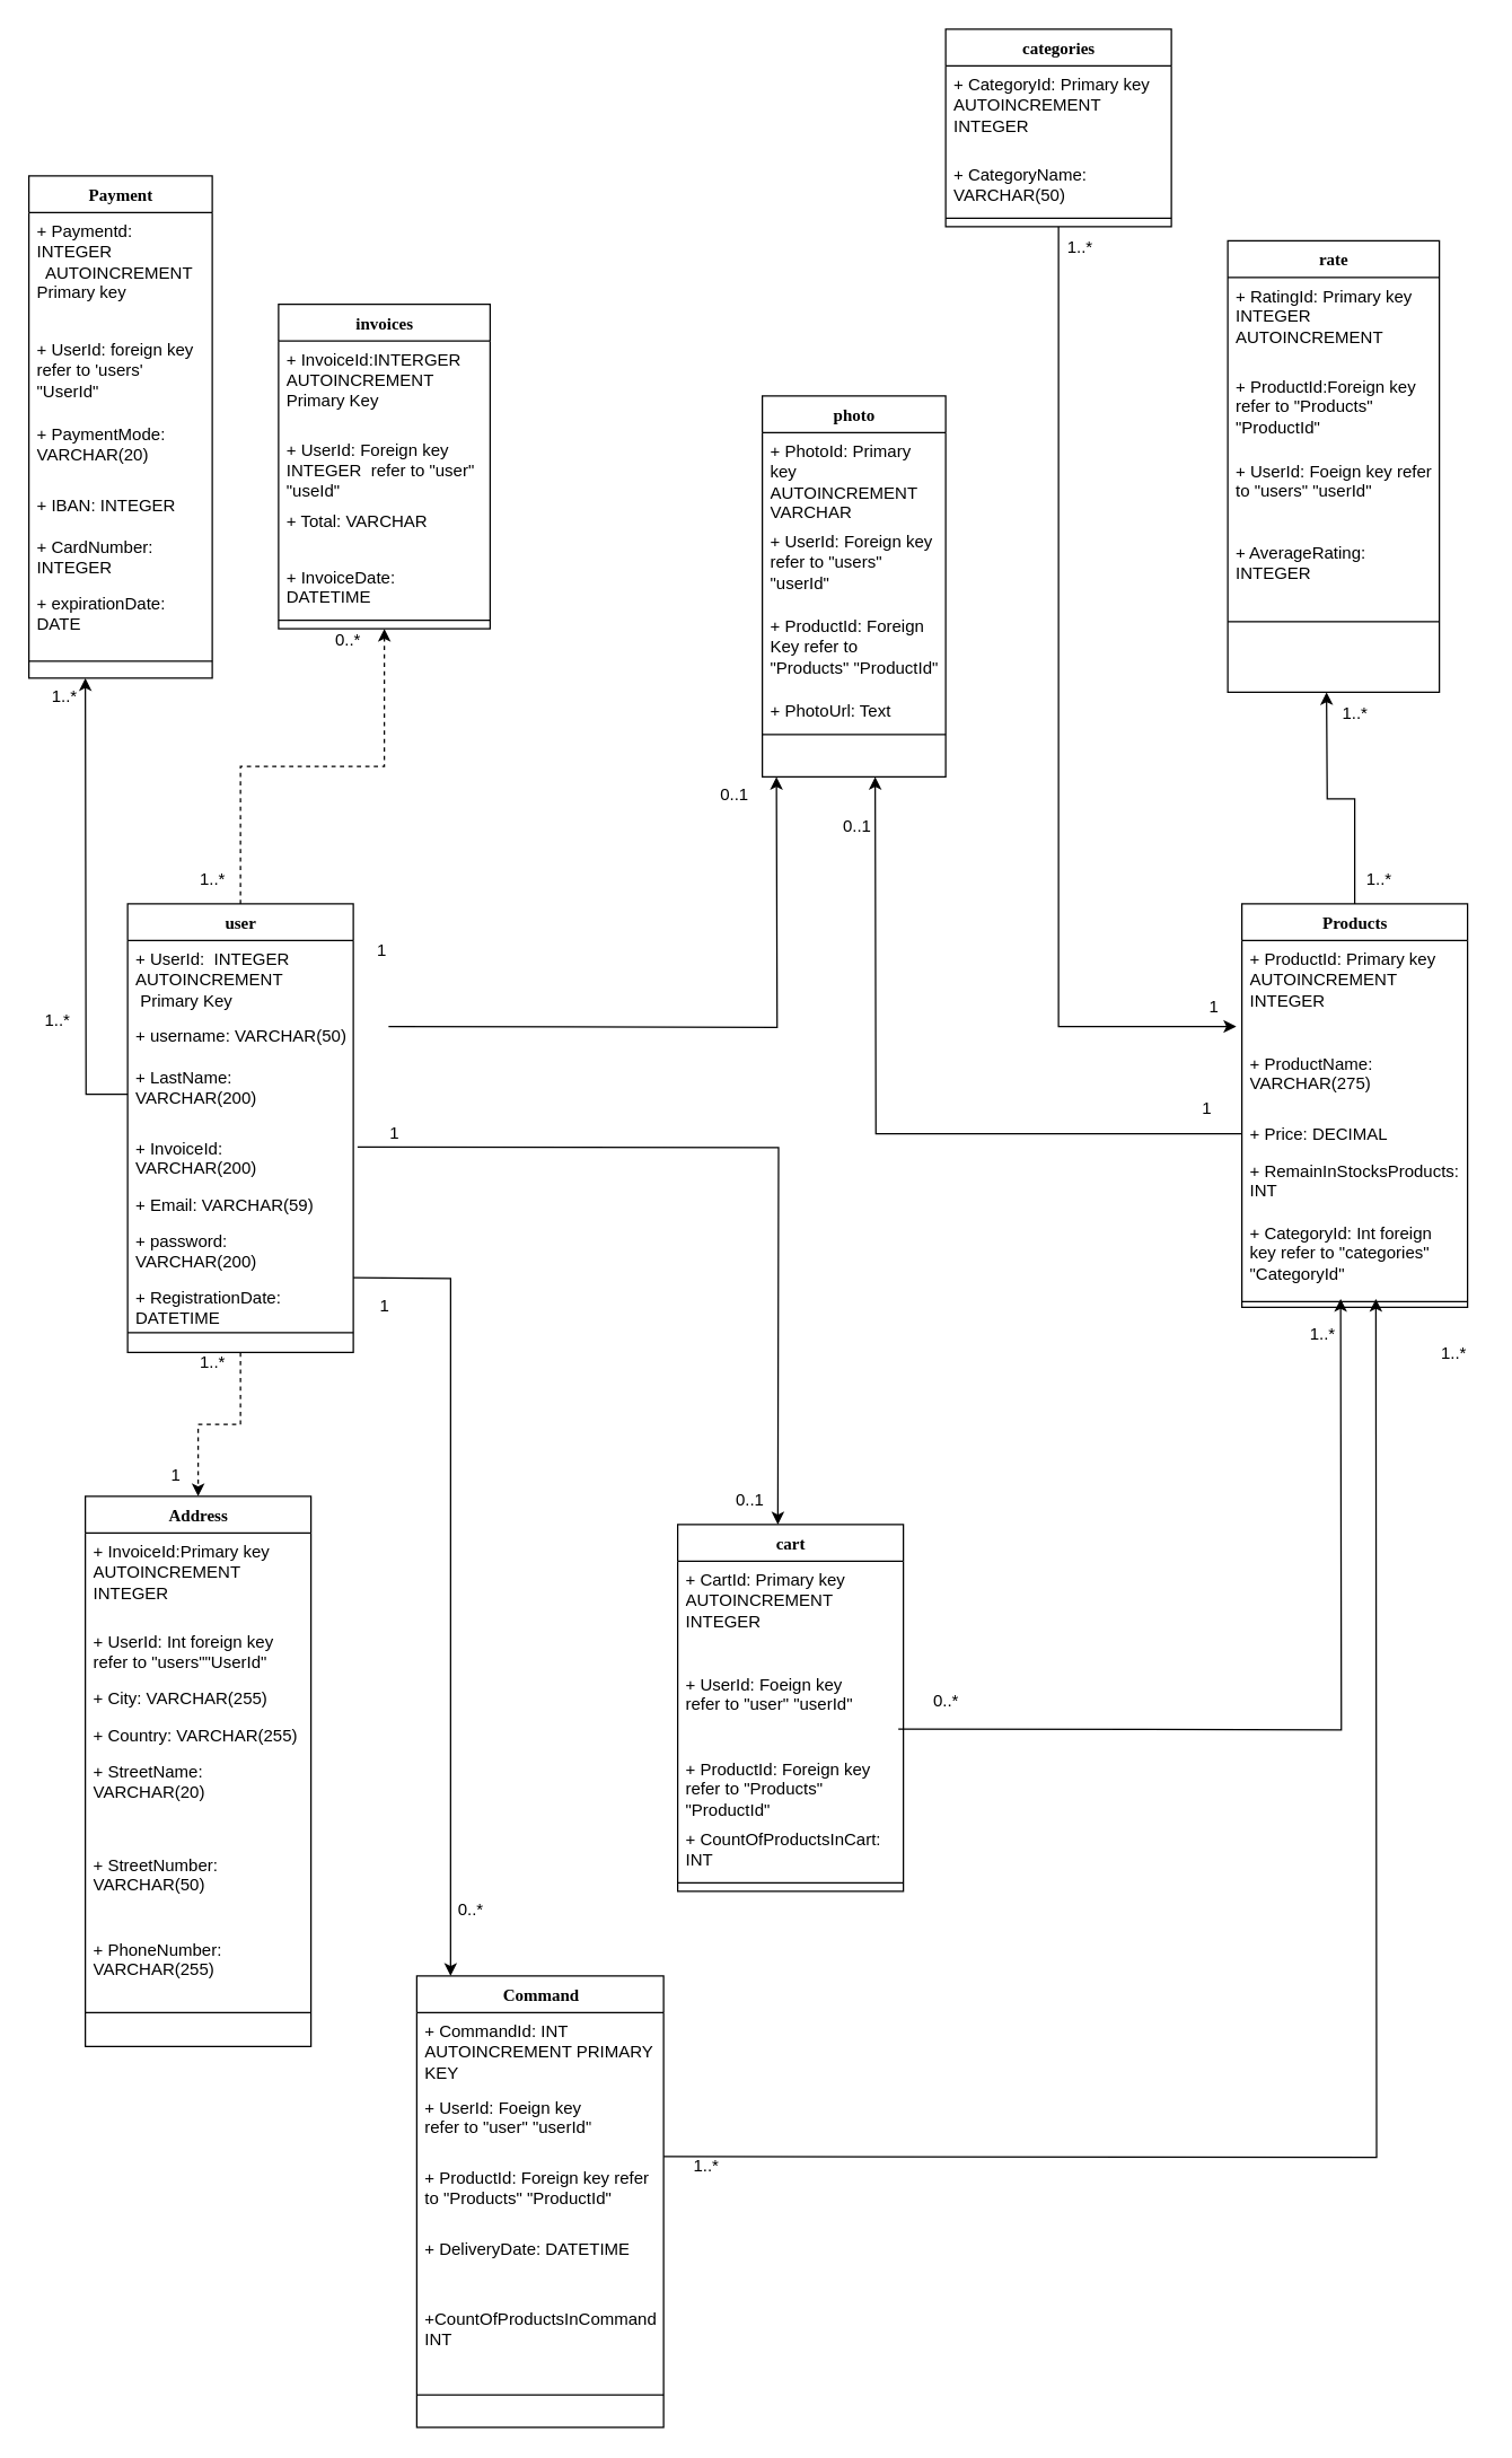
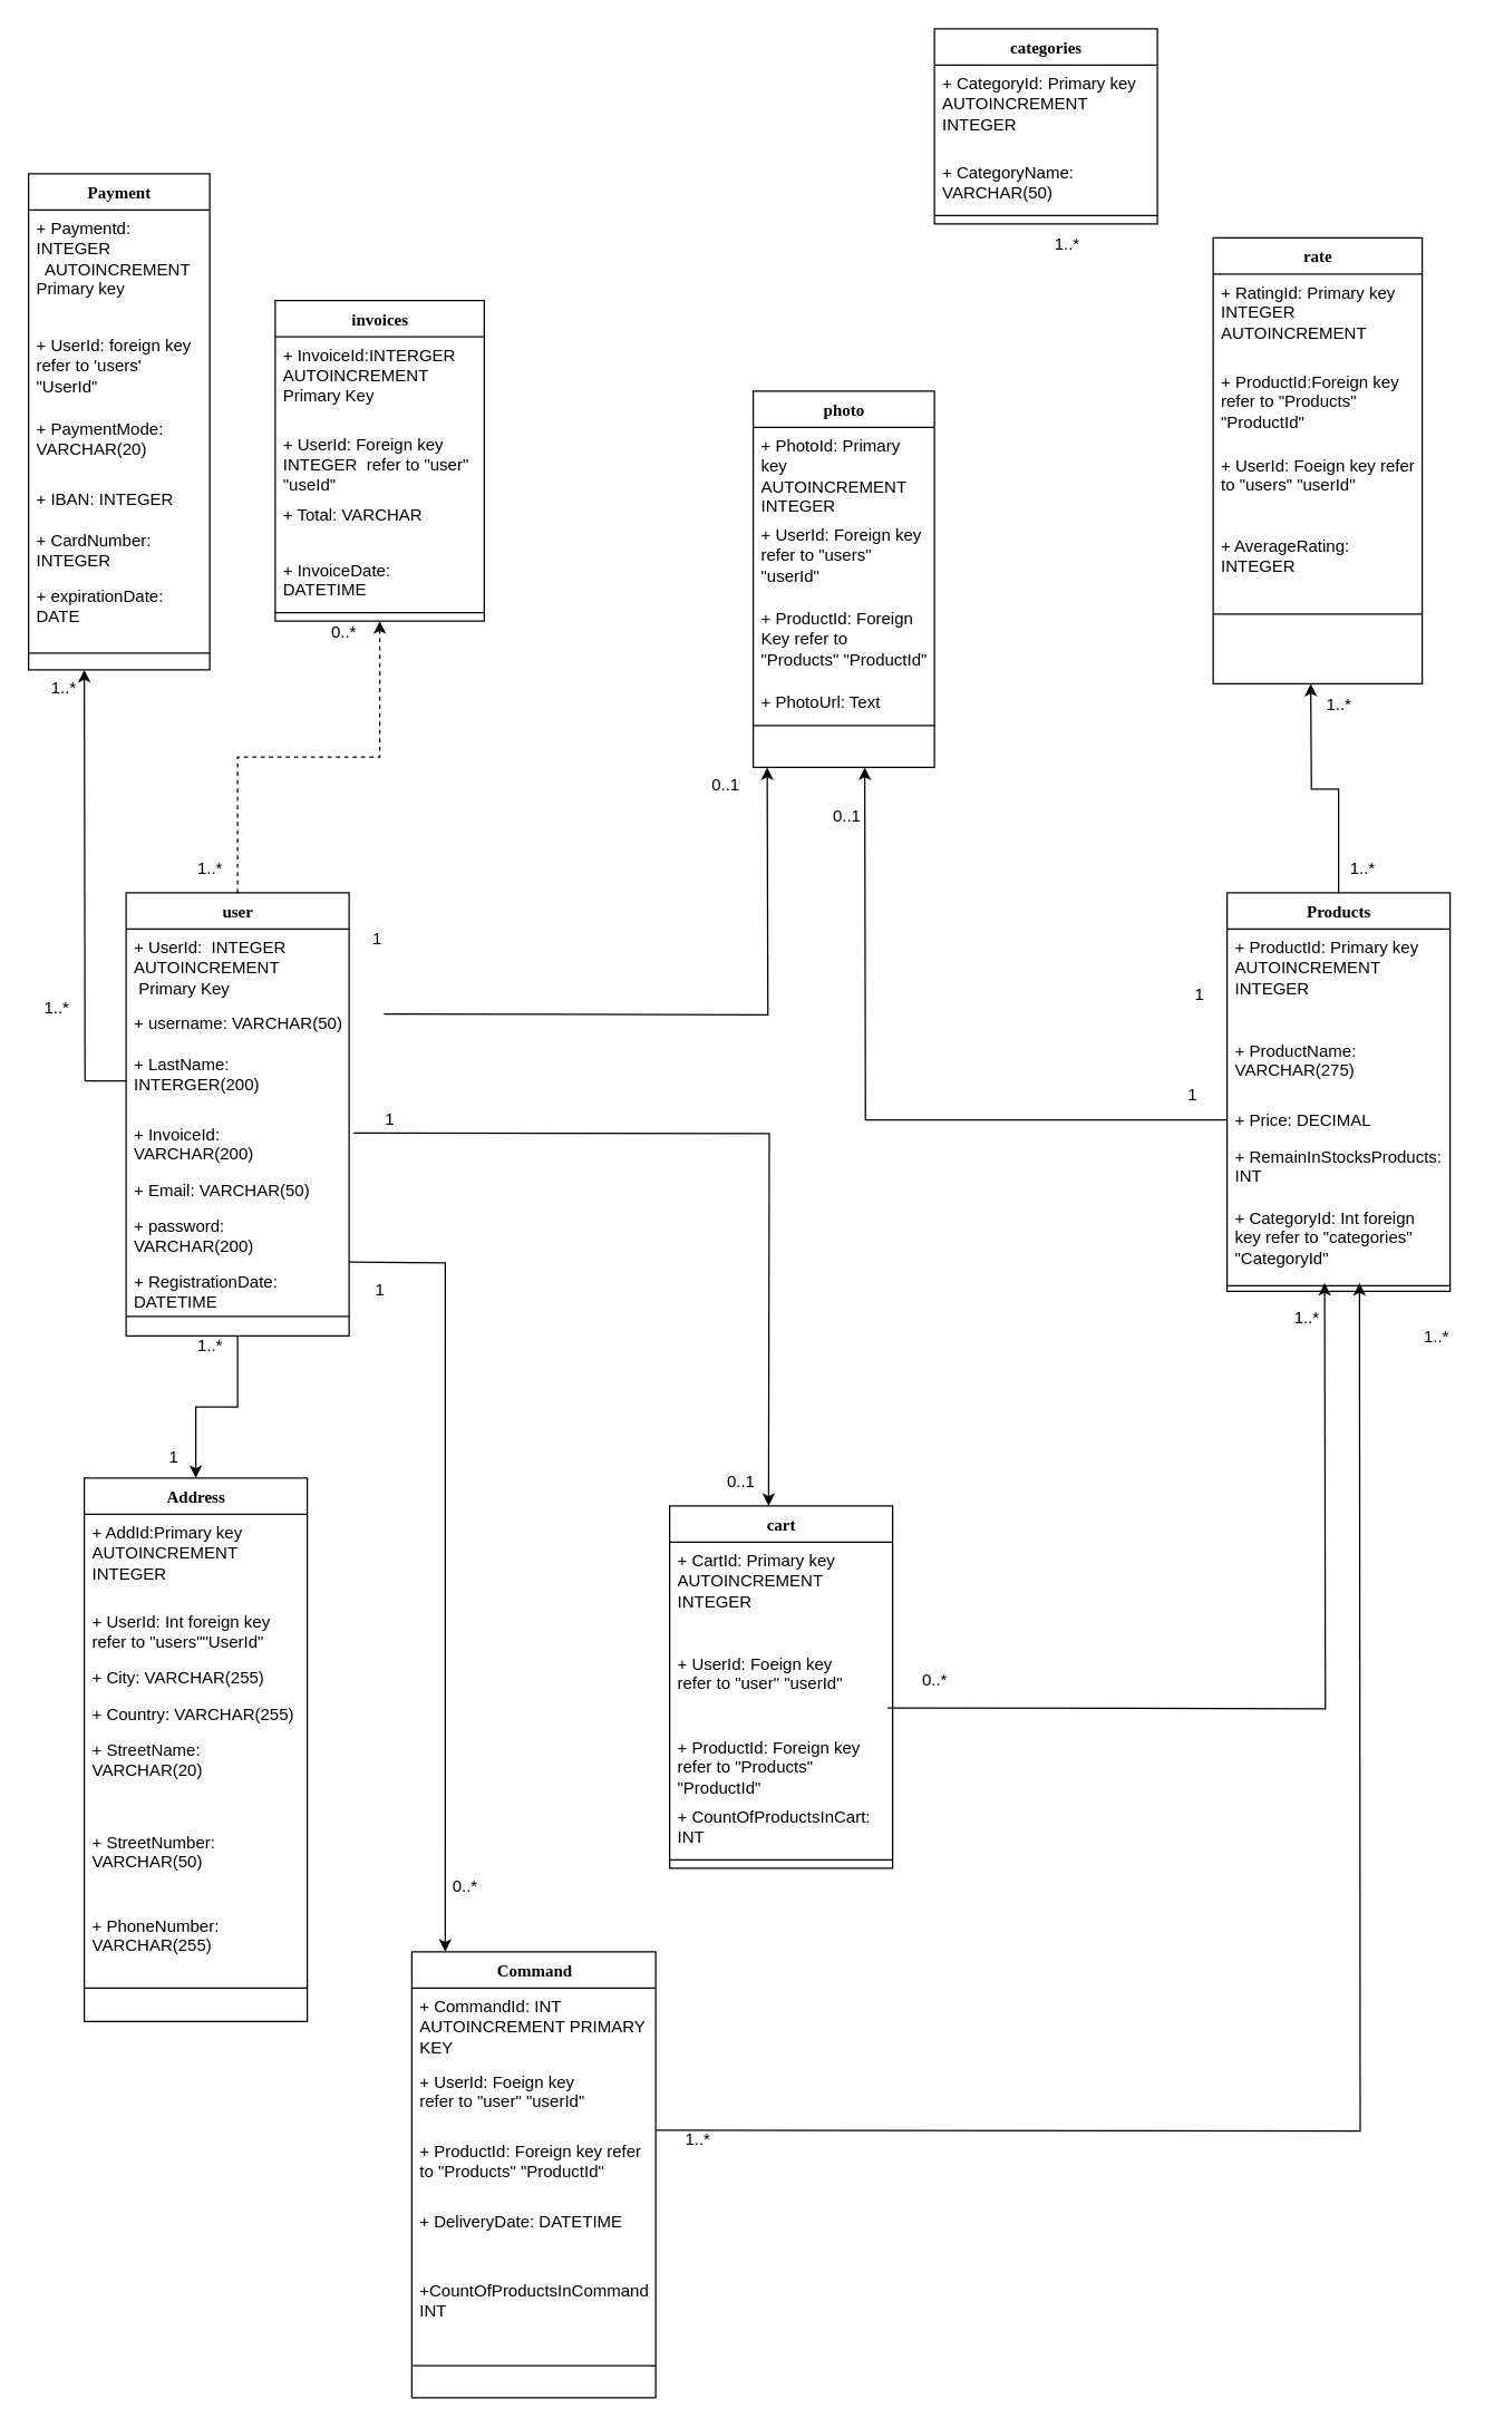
- <mxCell id="59" value="&lt;div&gt;+ PhotoId: Primary key AUTOINCREMENT&amp;nbsp;&lt;/div&gt;&lt;div&gt;VARCHAR&lt;br&gt; &lt;/div&gt;" style="text;html=1;strokeColor=none;fillColor=none;align=left;verticalAlign=top;spacingLeft=4;spacingRight=4;whiteSpace=wrap;overflow=hidden;rotatable=0;points=[[0,0.5],[1,0.5]];portConstraint=eastwest;" parent="58" vertex="1"><mxGeometry y="26" width="130" height="64" as="geometry" /></mxCell>
+ <mxCell id="59" value="&lt;div&gt;+ PhotoId: Primary key AUTOINCREMENT&amp;nbsp;&lt;/div&gt;&lt;div&gt;INTEGER&lt;br&gt; &lt;/div&gt;" style="text;html=1;strokeColor=none;fillColor=none;align=left;verticalAlign=top;spacingLeft=4;spacingRight=4;whiteSpace=wrap;overflow=hidden;rotatable=0;points=[[0,0.5],[1,0.5]];portConstraint=eastwest;" parent="58" vertex="1"><mxGeometry y="26" width="130" height="64" as="geometry" /></mxCell>
- <mxCell id="100" style="edgeStyle=orthogonalEdgeStyle;rounded=0;orthogonalLoop=1;jettySize=auto;html=1;entryX=-0.025;entryY=0.824;entryDx=0;entryDy=0;entryPerimeter=0;" edge="1" parent="1" source="96" target="25"><mxGeometry relative="1" as="geometry" /></mxCell>
- <mxCell id="8" value="+ LastName: VARCHAR(200)" style="text;html=1;strokeColor=none;fillColor=none;align=left;verticalAlign=top;spacingLeft=4;spacingRight=4;whiteSpace=wrap;overflow=hidden;rotatable=0;points=[[0,0.5],[1,0.5]];portConstraint=eastwest;" parent="4" vertex="1"><mxGeometry y="110" width="160" height="50" as="geometry" /></mxCell>
+ <mxCell id="8" value="+ LastName: INTERGER(200)" style="text;html=1;strokeColor=none;fillColor=none;align=left;verticalAlign=top;spacingLeft=4;spacingRight=4;whiteSpace=wrap;overflow=hidden;rotatable=0;points=[[0,0.5],[1,0.5]];portConstraint=eastwest;" parent="4" vertex="1"><mxGeometry y="110" width="160" height="50" as="geometry" /></mxCell>
- <mxCell id="10" value="+ Email: VARCHAR(59)" style="text;html=1;strokeColor=none;fillColor=none;align=left;verticalAlign=top;spacingLeft=4;spacingRight=4;whiteSpace=wrap;overflow=hidden;rotatable=0;points=[[0,0.5],[1,0.5]];portConstraint=eastwest;" parent="4" vertex="1"><mxGeometry y="200" width="160" height="26" as="geometry" /></mxCell>
+ <mxCell id="10" value="+ Email: VARCHAR(50)" style="text;html=1;strokeColor=none;fillColor=none;align=left;verticalAlign=top;spacingLeft=4;spacingRight=4;whiteSpace=wrap;overflow=hidden;rotatable=0;points=[[0,0.5],[1,0.5]];portConstraint=eastwest;" parent="4" vertex="1"><mxGeometry y="200" width="160" height="26" as="geometry" /></mxCell>
- <mxCell id="2" style="edgeStyle=orthogonalEdgeStyle;rounded=0;orthogonalLoop=1;jettySize=auto;html=1;entryX=0.5;entryY=0;entryDx=0;entryDy=0;dashed=1;" parent="1" source="4" target="14" edge="1"><mxGeometry relative="1" as="geometry" /></mxCell>
+ <mxCell id="2" style="edgeStyle=orthogonalEdgeStyle;rounded=0;orthogonalLoop=1;jettySize=auto;html=1;entryX=0.5;entryY=0;entryDx=0;entryDy=0;" parent="1" source="4" target="14" edge="1"><mxGeometry relative="1" as="geometry" /></mxCell>
- <mxCell id="15" value="&lt;div&gt;+ InvoiceId:Primary key&amp;nbsp; AUTOINCREMENT&lt;/div&gt;&lt;div&gt;INTEGER&lt;br&gt;&lt;/div&gt;" style="text;html=1;strokeColor=none;fillColor=none;align=left;verticalAlign=top;spacingLeft=4;spacingRight=4;whiteSpace=wrap;overflow=hidden;rotatable=0;points=[[0,0.5],[1,0.5]];portConstraint=eastwest;" parent="14" vertex="1"><mxGeometry y="26" width="160" height="64" as="geometry" /></mxCell>
+ <mxCell id="15" value="&lt;div&gt;+ AddId:Primary key&amp;nbsp; AUTOINCREMENT&lt;/div&gt;&lt;div&gt;INTEGER&lt;br&gt;&lt;/div&gt;" style="text;html=1;strokeColor=none;fillColor=none;align=left;verticalAlign=top;spacingLeft=4;spacingRight=4;whiteSpace=wrap;overflow=hidden;rotatable=0;points=[[0,0.5],[1,0.5]];portConstraint=eastwest;" parent="14" vertex="1"><mxGeometry y="26" width="160" height="64" as="geometry" /></mxCell>
